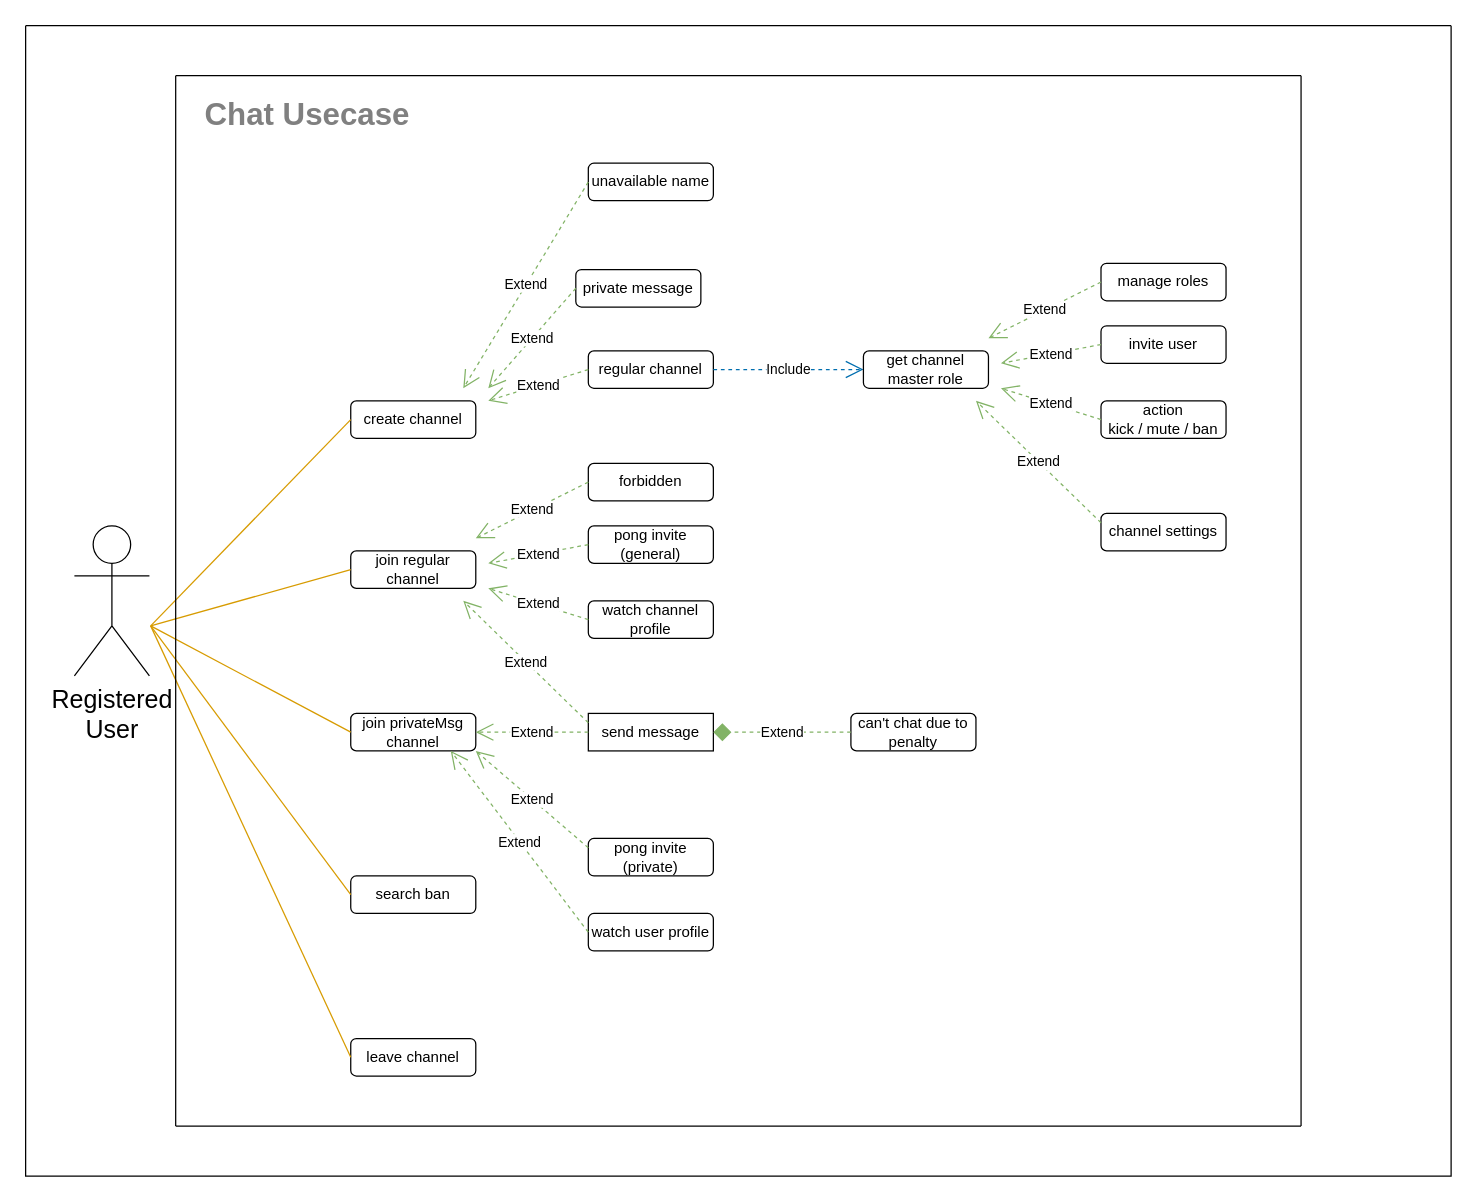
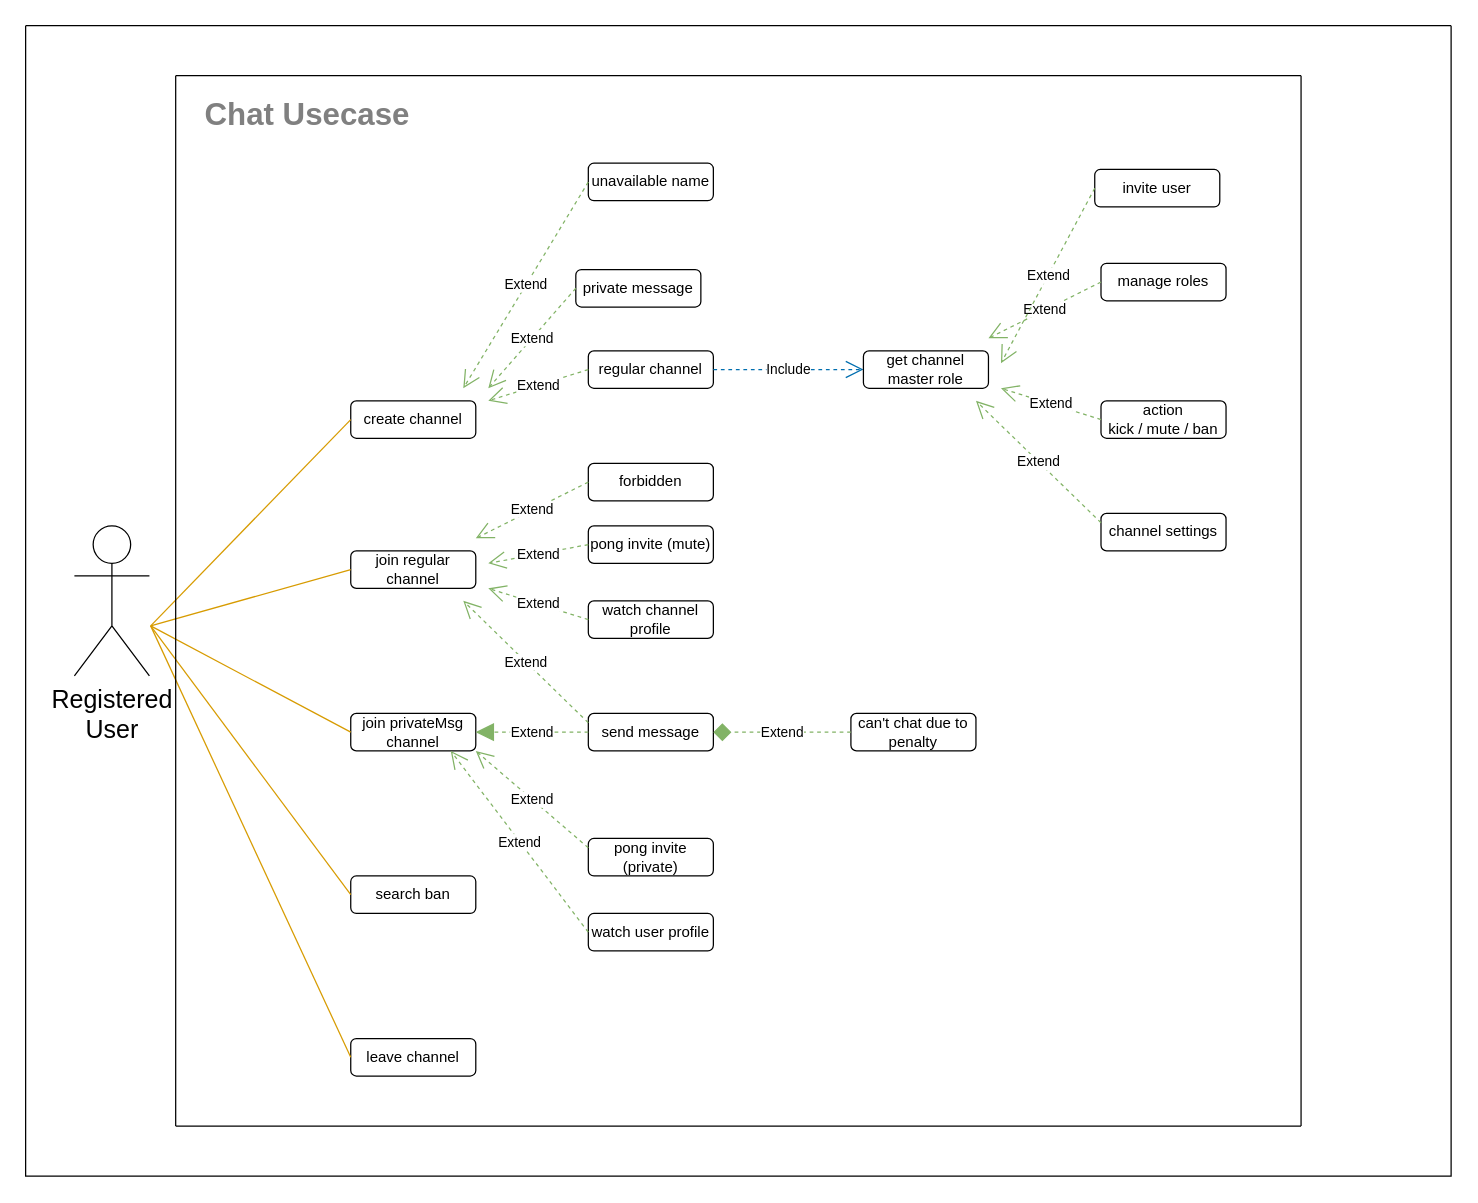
- <mxCell id="39" value="invite user" style="rounded=1;whiteSpace=wrap;html=1;" vertex="1" parent="1"><mxGeometry x="880" y="260" width="100" height="30" as="geometry" /></mxCell>
+ <mxCell id="39" value="invite user" style="rounded=1;whiteSpace=wrap;html=1;" vertex="1" parent="1"><mxGeometry x="875" y="135" width="100" height="30" as="geometry" /></mxCell>
- <mxCell id="19" value="pong invite (general)" style="rounded=1;whiteSpace=wrap;html=1;" vertex="1" parent="1"><mxGeometry x="470" y="420" width="100" height="30" as="geometry" /></mxCell>
+ <mxCell id="19" value="pong invite (mute)" style="rounded=1;whiteSpace=wrap;html=1;" vertex="1" parent="1"><mxGeometry x="470" y="420" width="100" height="30" as="geometry" /></mxCell>
- <mxCell id="30" value="Extend" style="endArrow=open;endSize=12;dashed=1;html=1;rounded=0;exitX=0;exitY=0.5;exitDx=0;exitDy=0;entryX=1;entryY=0.5;entryDx=0;entryDy=0;fillColor=#d5e8d4;strokeColor=#82b366;" edge="1" parent="1" source="18" target="23"><mxGeometry width="160" relative="1" as="geometry"><mxPoint x="510" y="425" as="sourcePoint" /><mxPoint x="406" y="480" as="targetPoint" /></mxGeometry></mxCell>
+ <mxCell id="30" value="Extend" style="endArrow=block;endSize=12;dashed=1;html=1;rounded=0;exitX=0;exitY=0.5;exitDx=0;exitDy=0;entryX=1;entryY=0.5;entryDx=0;entryDy=0;fillColor=#d5e8d4;strokeColor=#82b366;" edge="1" parent="1" source="18" target="23"><mxGeometry width="160" relative="1" as="geometry"><mxPoint x="510" y="425" as="sourcePoint" /><mxPoint x="406" y="480" as="targetPoint" /></mxGeometry></mxCell>
- <mxCell id="18" value="send message" style="whiteSpace=wrap;html=1;rounded=0;" vertex="1" parent="1"><mxGeometry x="470" y="570" width="100" height="30" as="geometry" /></mxCell>
+ <mxCell id="18" value="send message" style="rounded=1;whiteSpace=wrap;html=1;" vertex="1" parent="1"><mxGeometry x="470" y="570" width="100" height="30" as="geometry" /></mxCell>
